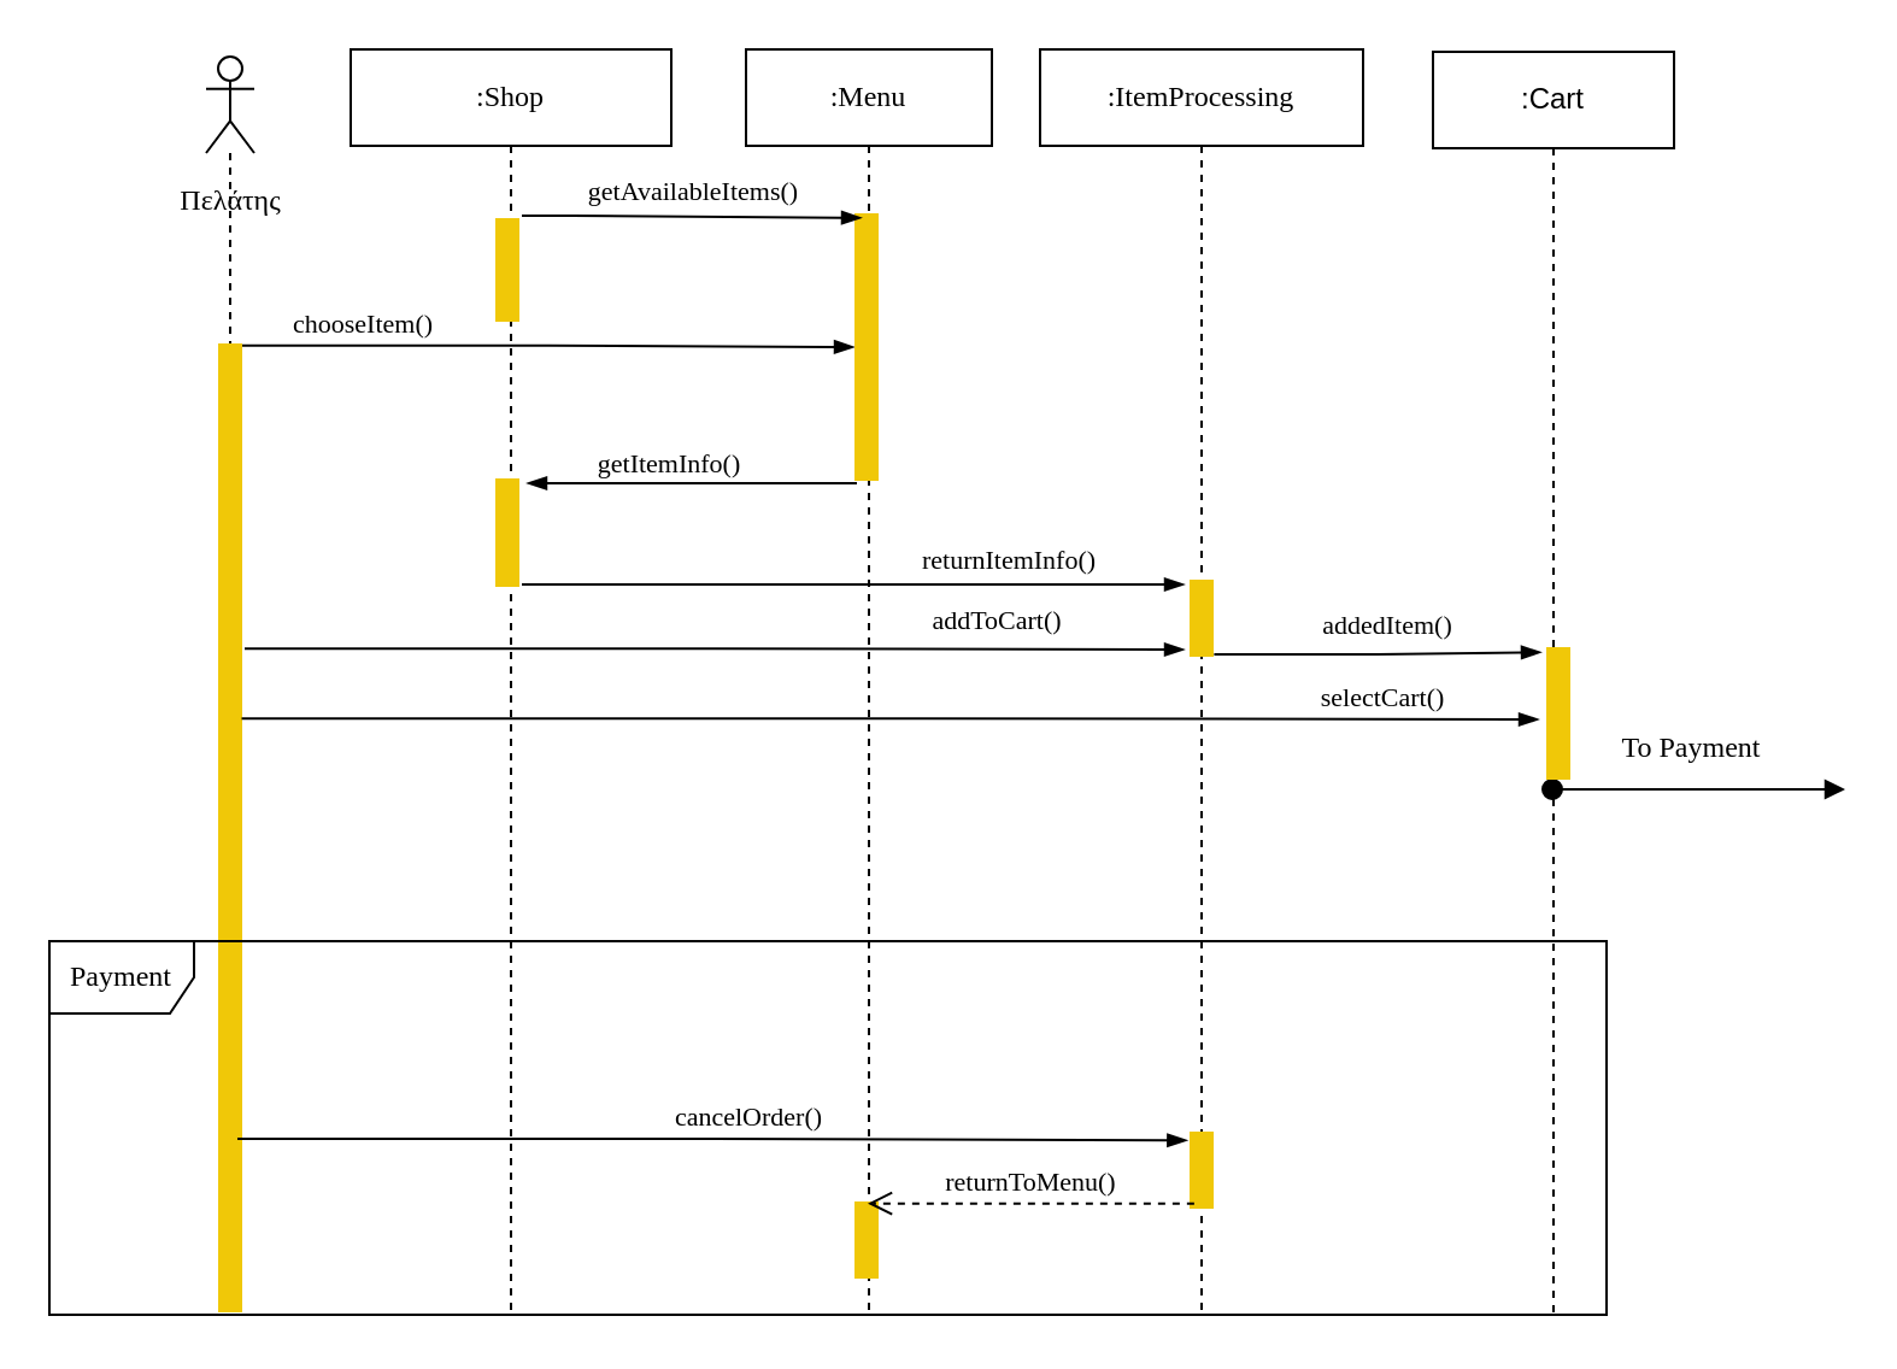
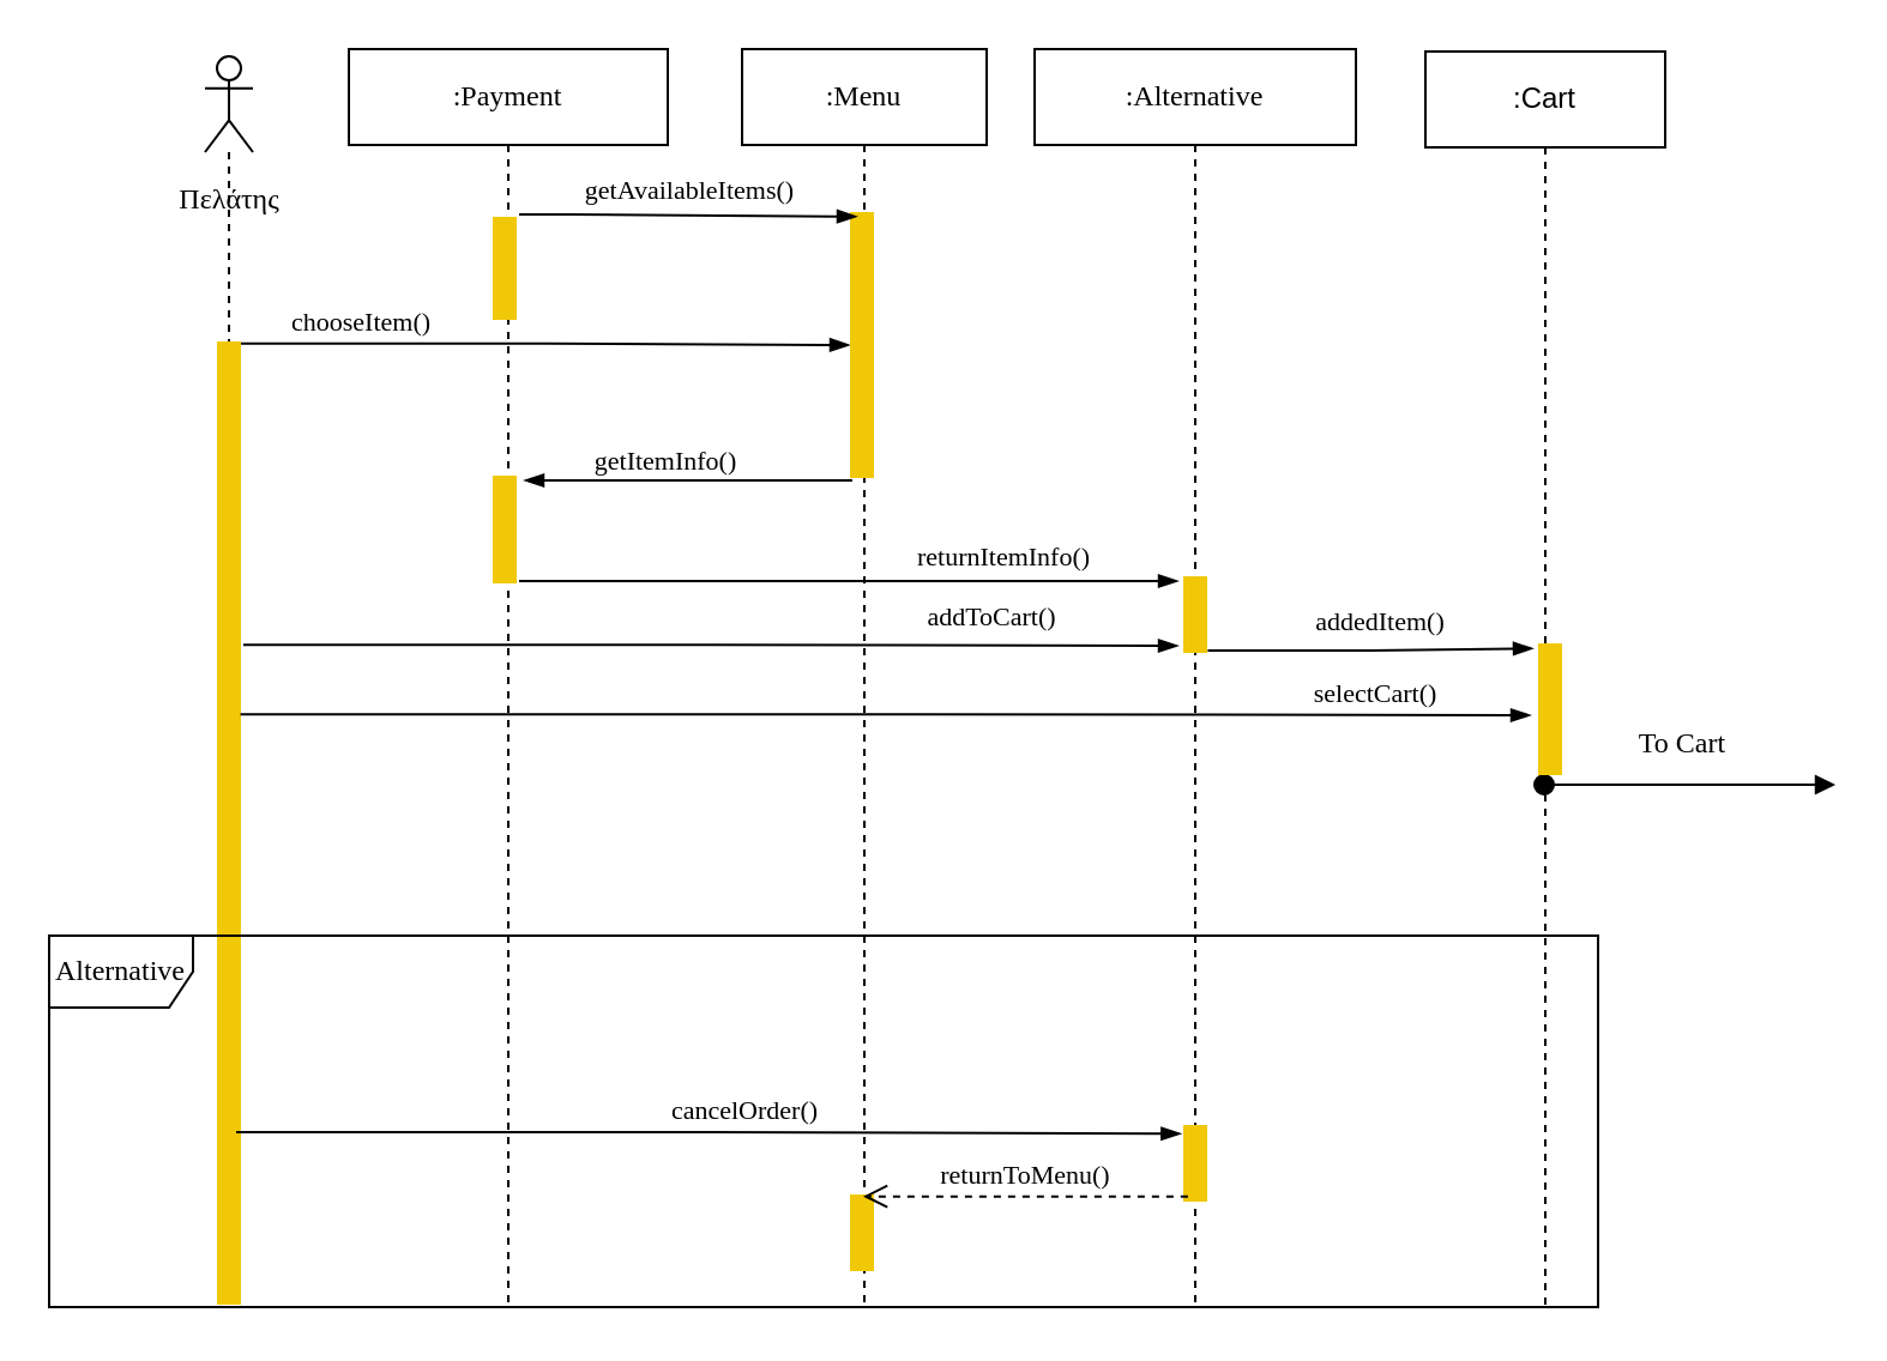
- <mxCell id="21" value=":Shop" style="shape=umlLifeline;perimeter=lifelinePerimeter;whiteSpace=wrap;html=1;container=1;collapsible=0;recursiveResize=0;outlineConnect=0;rounded=0;shadow=0;glass=0;labelBackgroundColor=none;labelBorderColor=none;sketch=0;fontFamily=Times New Roman;fontColor=default;strokeColor=default;fillColor=none;gradientColor=none;" parent="1" vertex="1"><mxGeometry x="145" y="20" width="133" height="525" as="geometry" /></mxCell>
+ <mxCell id="21" value=":Payment" style="shape=umlLifeline;perimeter=lifelinePerimeter;whiteSpace=wrap;html=1;container=1;collapsible=0;recursiveResize=0;outlineConnect=0;rounded=0;shadow=0;glass=0;labelBackgroundColor=none;labelBorderColor=none;sketch=0;fontFamily=Times New Roman;fontColor=default;strokeColor=default;fillColor=none;gradientColor=none;" parent="1" vertex="1"><mxGeometry x="145" y="20" width="133" height="525" as="geometry" /></mxCell>
- <mxCell id="18" value=":ItemProcessing" style="shape=umlLifeline;perimeter=lifelinePerimeter;whiteSpace=wrap;html=1;container=1;collapsible=0;recursiveResize=0;outlineConnect=0;rounded=0;shadow=0;glass=0;labelBackgroundColor=none;labelBorderColor=none;sketch=0;fontFamily=Times New Roman;fontColor=default;strokeColor=default;fillColor=none;gradientColor=none;" parent="1" vertex="1"><mxGeometry x="431" y="20" width="134" height="525" as="geometry" /></mxCell>
+ <mxCell id="18" value=":Alternative" style="shape=umlLifeline;perimeter=lifelinePerimeter;whiteSpace=wrap;html=1;container=1;collapsible=0;recursiveResize=0;outlineConnect=0;rounded=0;shadow=0;glass=0;labelBackgroundColor=none;labelBorderColor=none;sketch=0;fontFamily=Times New Roman;fontColor=default;strokeColor=default;fillColor=none;gradientColor=none;" parent="1" vertex="1"><mxGeometry x="431" y="20" width="134" height="525" as="geometry" /></mxCell>
- <mxCell id="34" value="To Payment" style="text;html=1;align=center;verticalAlign=middle;resizable=0;points=[];autosize=1;strokeColor=none;fillColor=none;fontFamily=Times New Roman;fontColor=default;" parent="1" vertex="1"><mxGeometry x="667" y="301" width="68" height="18" as="geometry" /></mxCell>
+ <mxCell id="34" value="To Cart" style="text;html=1;align=center;verticalAlign=middle;resizable=0;points=[];autosize=1;strokeColor=none;fillColor=none;fontFamily=Times New Roman;fontColor=default;" parent="1" vertex="1"><mxGeometry x="667" y="301" width="68" height="18" as="geometry" /></mxCell>
- <mxCell id="24" value="Payment" style="shape=umlFrame;whiteSpace=wrap;html=1;fontFamily=Times New Roman;" vertex="1" parent="21"><mxGeometry x="-125" y="370" width="646" height="155" as="geometry" /></mxCell>
+ <mxCell id="24" value="Alternative" style="shape=umlFrame;whiteSpace=wrap;html=1;fontFamily=Times New Roman;" vertex="1" parent="21"><mxGeometry x="-125" y="370" width="646" height="155" as="geometry" /></mxCell>
